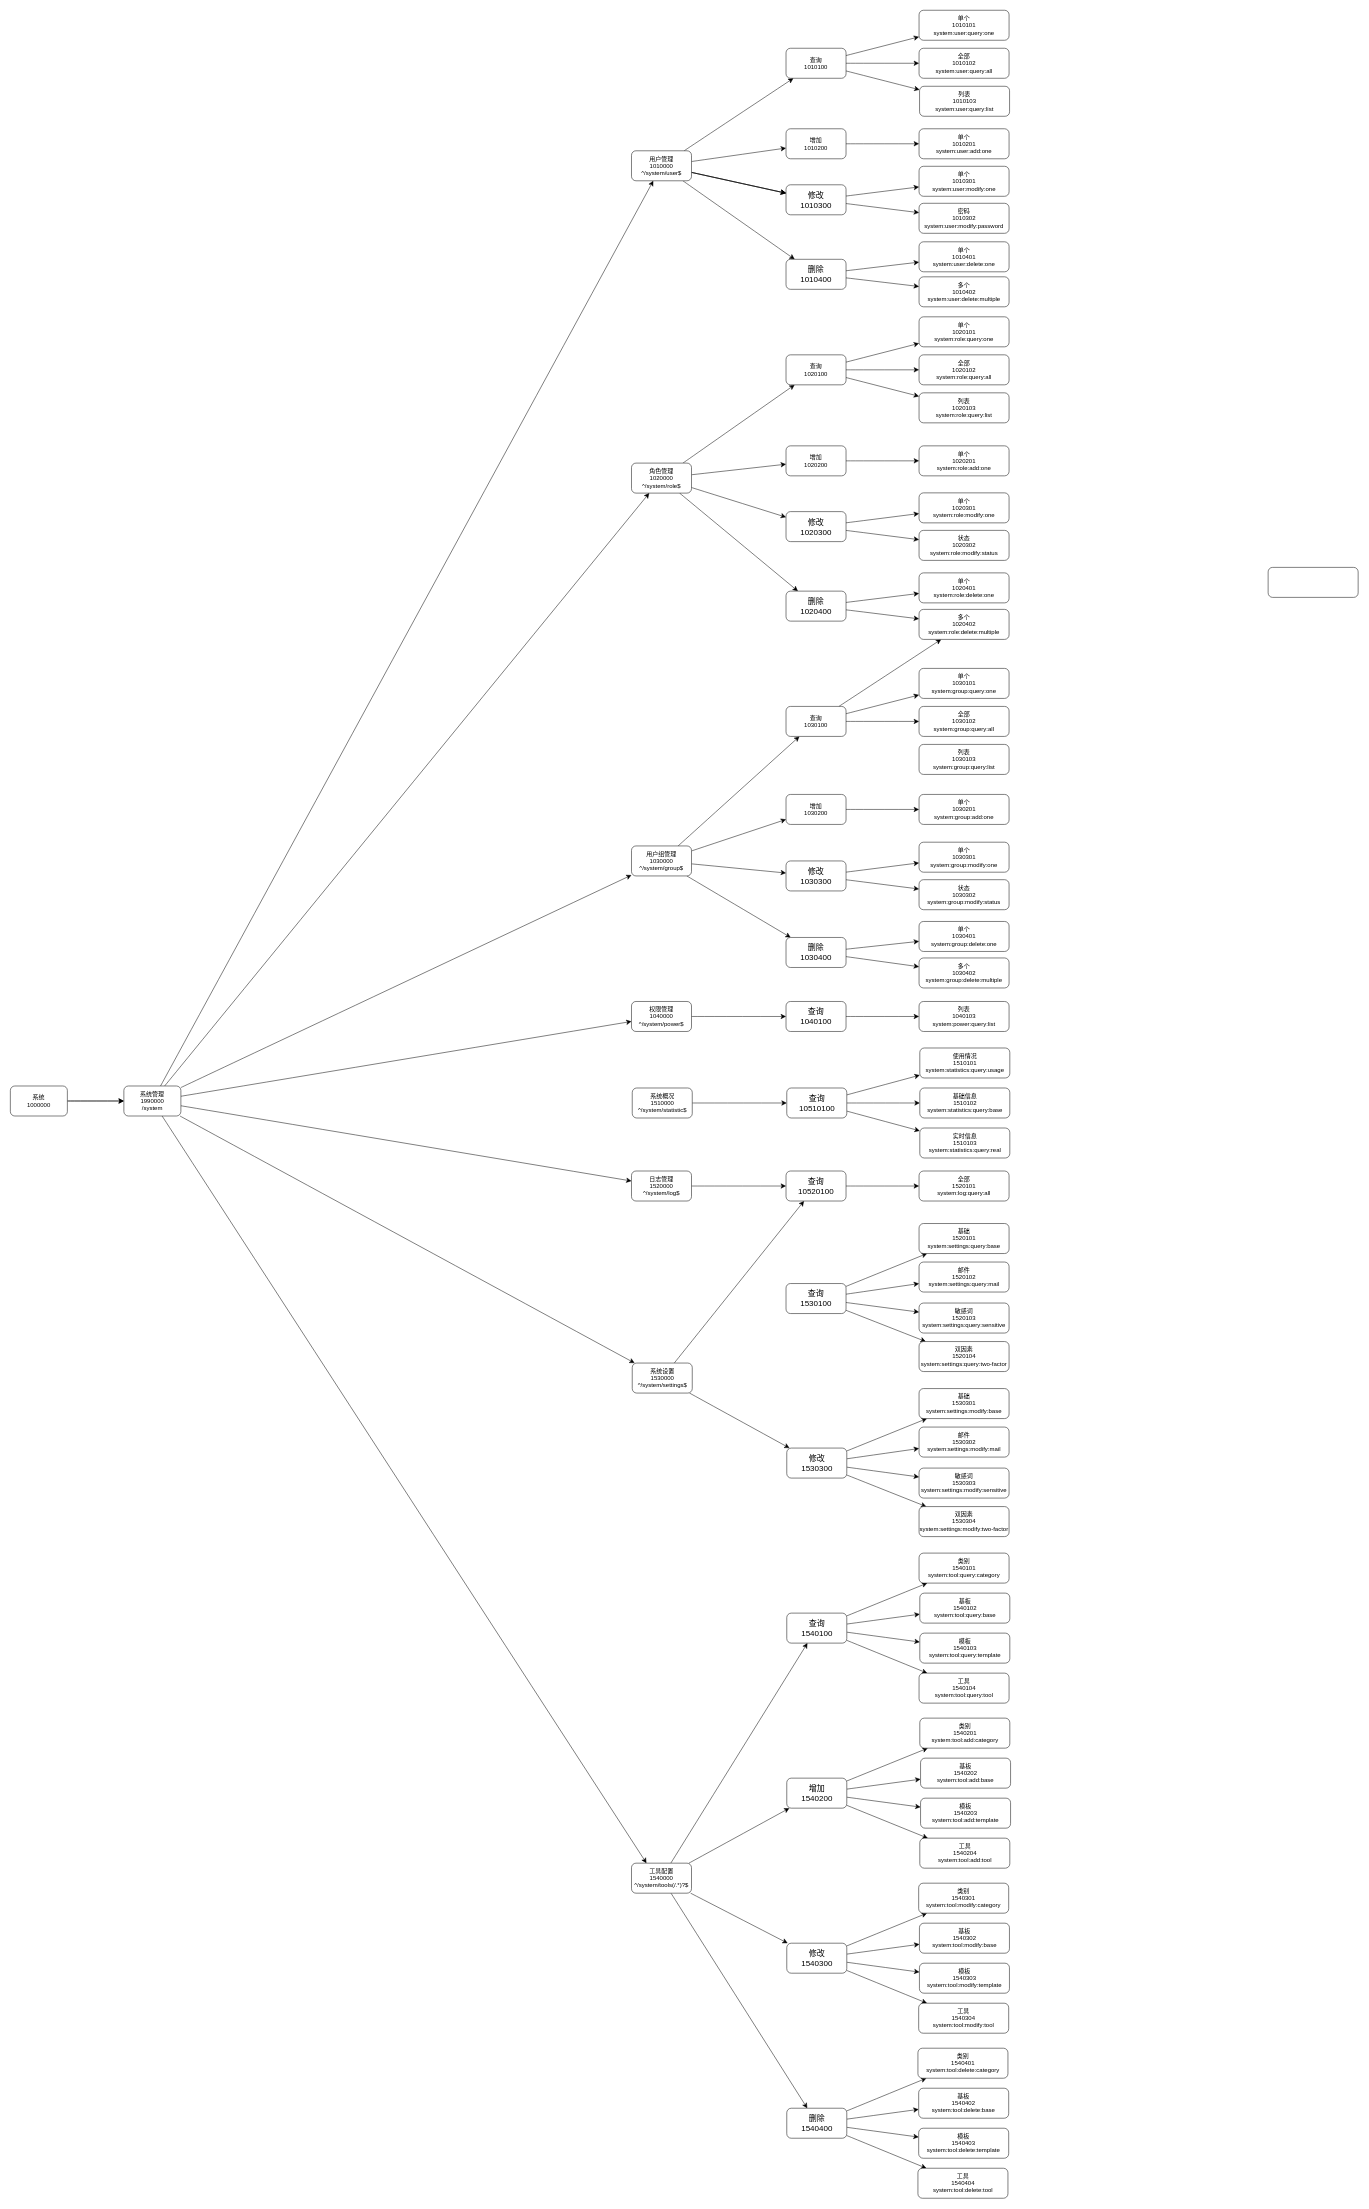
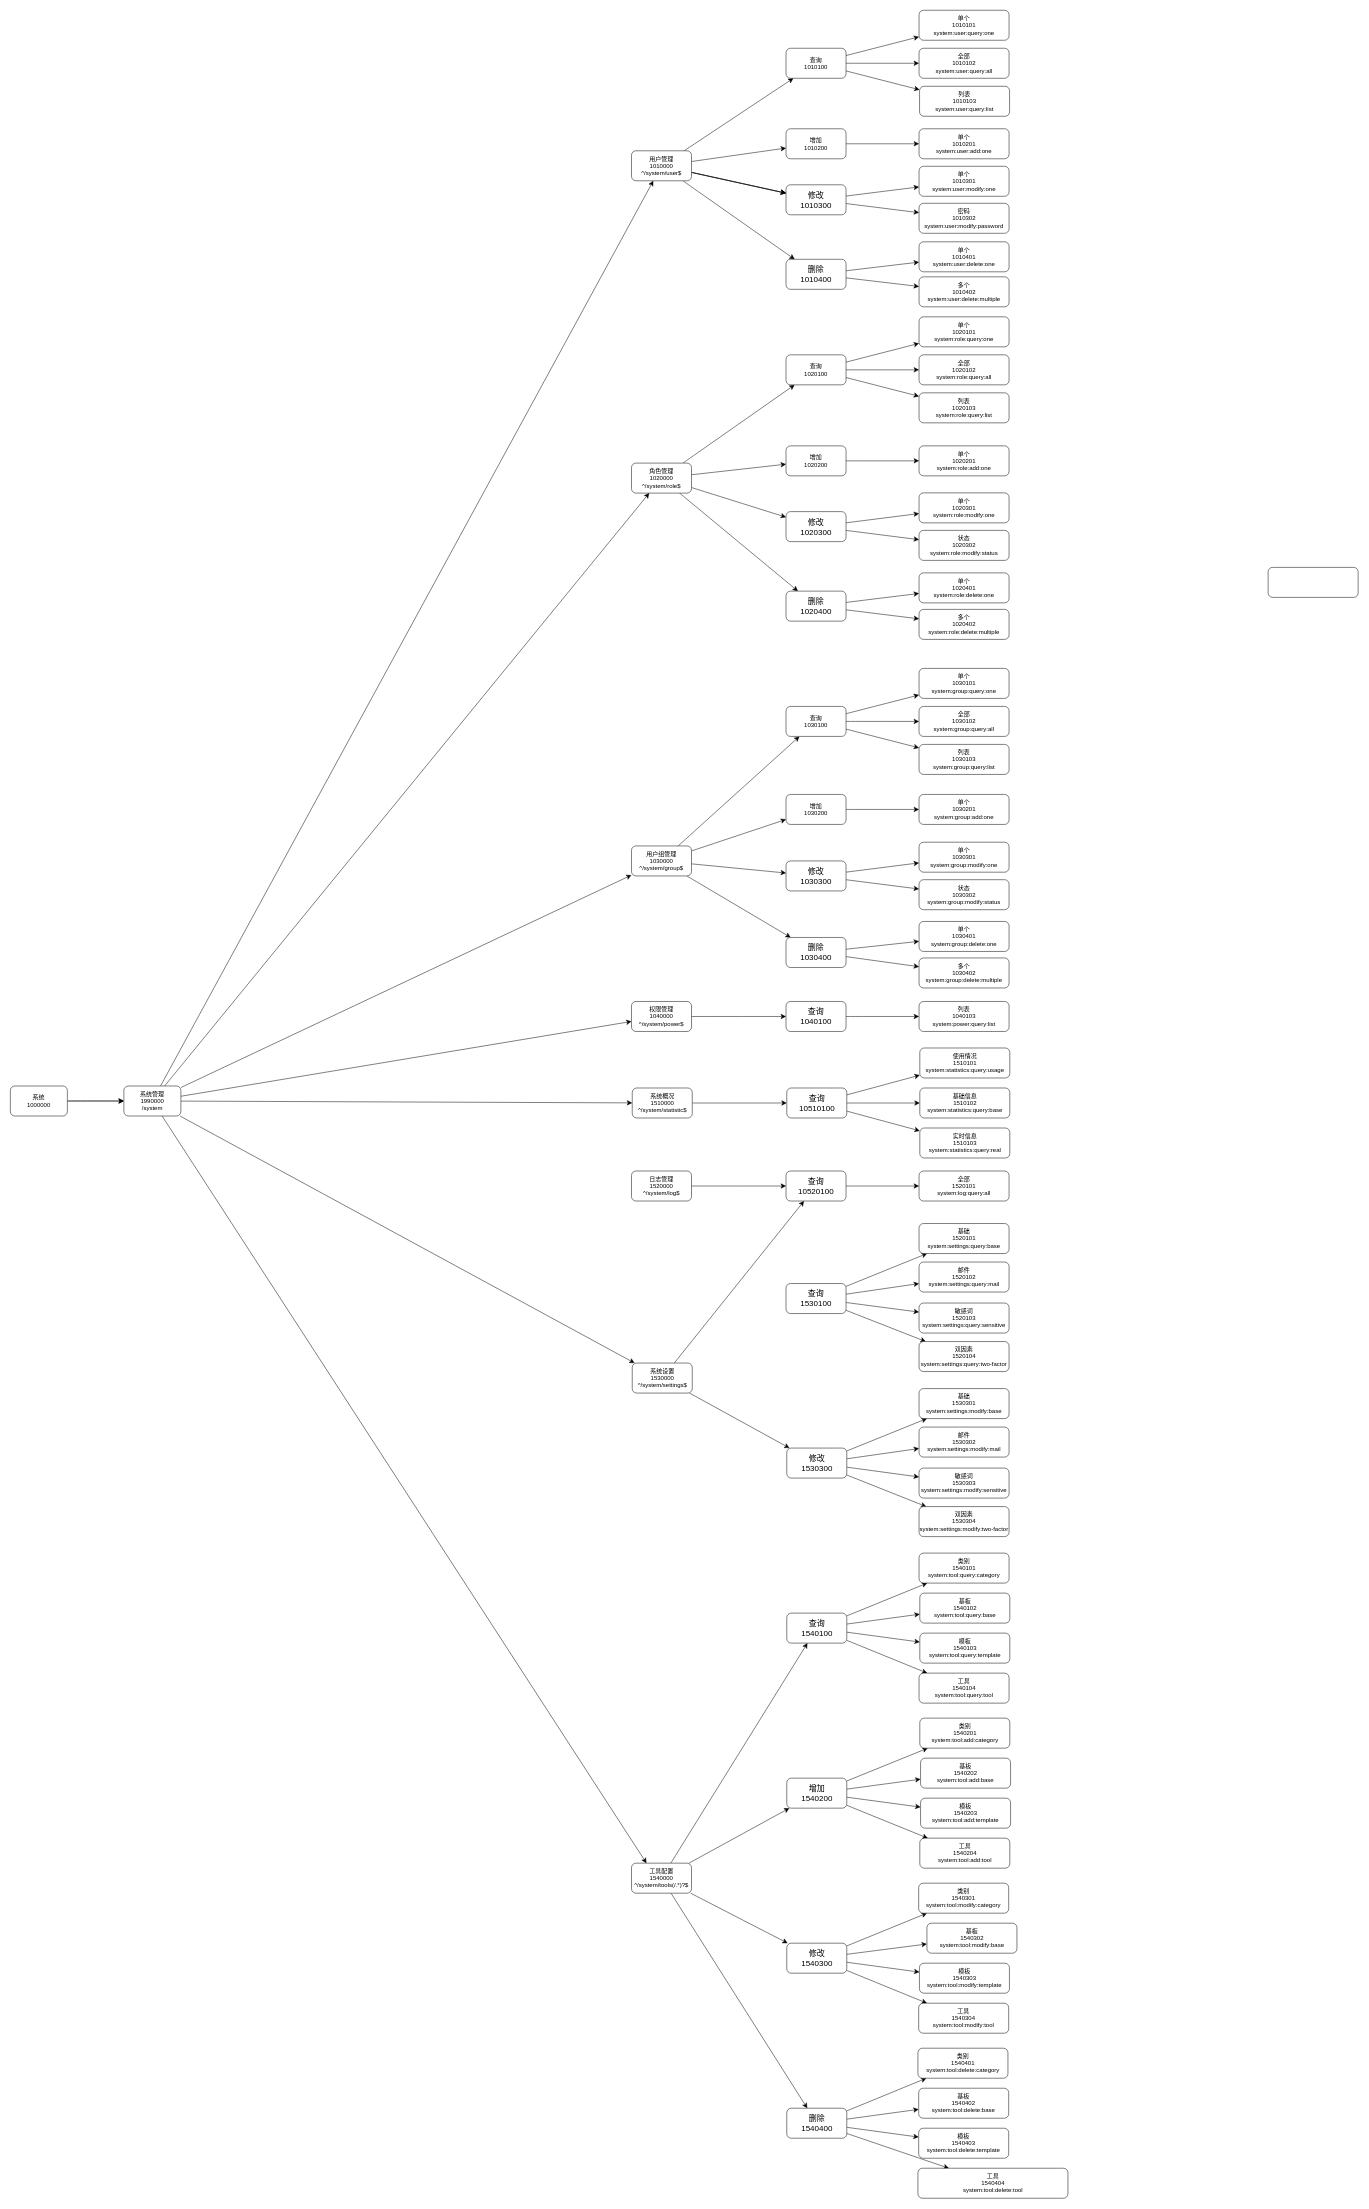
- <mxCell id="63" style="edgeStyle=none;curved=1;rounded=0;orthogonalLoop=1;jettySize=auto;html=1;fontSize=12;startSize=8;endSize=8;" parent="1" source="64" target="103" edge="1"><mxGeometry relative="1" as="geometry" /></mxCell>
+ <mxCell id="63" style="edgeStyle=none;curved=1;rounded=0;orthogonalLoop=1;jettySize=auto;html=1;fontSize=12;startSize=8;endSize=8;" parent="1" source="64" target="106" edge="1"><mxGeometry relative="1" as="geometry" /></mxCell>
- <mxCell id="7" value="" style="edgeStyle=none;curved=1;rounded=0;orthogonalLoop=1;jettySize=auto;html=1;fontSize=12;startSize=8;endSize=8;" parent="1" source="12" target="31" edge="1"><mxGeometry relative="1" as="geometry" /></mxCell>
+ <mxCell id="7" value="" style="edgeStyle=none;curved=1;rounded=0;orthogonalLoop=1;jettySize=auto;html=1;fontSize=12;startSize=8;endSize=8;" parent="1" source="12" target="119" edge="1"><mxGeometry relative="1" as="geometry" /></mxCell>
- <mxCell id="165" value="基板&lt;br&gt;1540302&lt;br&gt;system:tool:modify:base" style="whiteSpace=wrap;html=1;rounded=1;fontSize=12;" vertex="1" parent="1"><mxGeometry x="1837.75" y="3845" width="180" height="60" as="geometry" /></mxCell>
+ <mxCell id="165" value="基板&lt;br&gt;1540302&lt;br&gt;system:tool:modify:base" style="whiteSpace=wrap;html=1;rounded=1;fontSize=12;" vertex="1" parent="1"><mxGeometry x="1852.75" y="3845" width="180" height="60" as="geometry" /></mxCell>
- <mxCell id="171" value="工具&lt;br&gt;1540404&lt;br&gt;system:tool:delete:tool" style="whiteSpace=wrap;html=1;rounded=1;fontSize=12;" vertex="1" parent="1"><mxGeometry x="1834.75" y="4335" width="180" height="60" as="geometry" /></mxCell>
+ <mxCell id="171" value="工具&lt;br&gt;1540404&lt;br&gt;system:tool:delete:tool" style="whiteSpace=wrap;html=1;rounded=1;fontSize=12;" vertex="1" parent="1"><mxGeometry x="1834.75" y="4335" width="300" height="60" as="geometry" /></mxCell>
